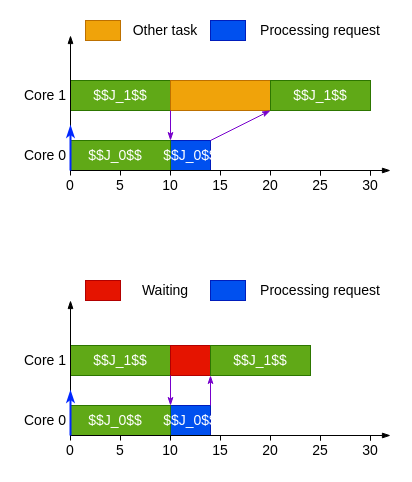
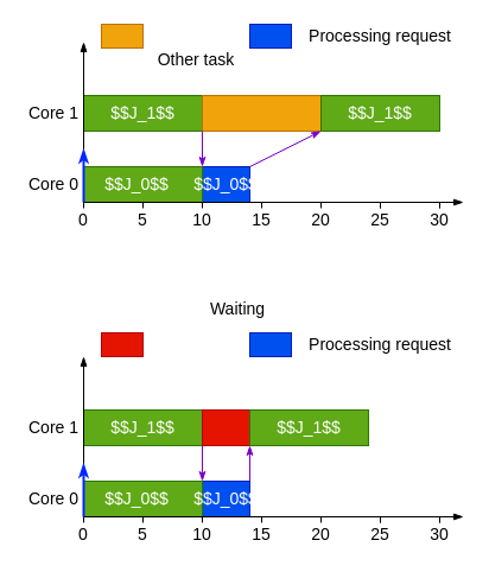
- <mxCell id="35" value="Other task" style="text;html=1;strokeColor=none;fillColor=none;align=center;verticalAlign=middle;whiteSpace=wrap;rounded=0;fontSize=14;fontColor=#000000;" vertex="1" parent="1"><mxGeometry x="130" y="20" width="70" height="20" as="geometry" /></mxCell>
+ <mxCell id="35" value="Other task" style="text;html=1;strokeColor=none;fillColor=none;align=center;verticalAlign=middle;whiteSpace=wrap;rounded=0;fontSize=14;fontColor=#000000;" vertex="1" parent="1"><mxGeometry x="130" y="40" width="70" height="20" as="geometry" /></mxCell>
- <mxCell id="71" value="Waiting" style="text;html=1;strokeColor=none;fillColor=none;align=center;verticalAlign=middle;whiteSpace=wrap;rounded=0;fontSize=14;fontColor=#000000;" vertex="1" parent="1"><mxGeometry x="130" y="280" width="70" height="20" as="geometry" /></mxCell>
+ <mxCell id="71" value="Waiting" style="text;html=1;strokeColor=none;fillColor=none;align=center;verticalAlign=middle;whiteSpace=wrap;rounded=0;fontSize=14;fontColor=#000000;" vertex="1" parent="1"><mxGeometry x="165" y="250" width="70" height="20" as="geometry" /></mxCell>
